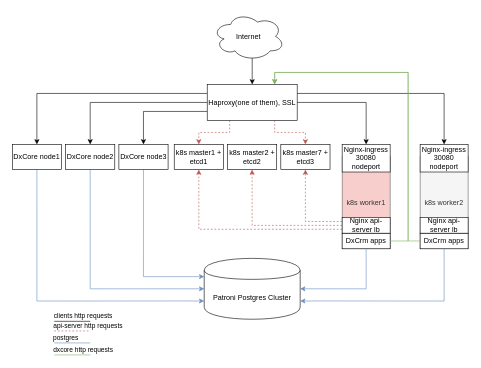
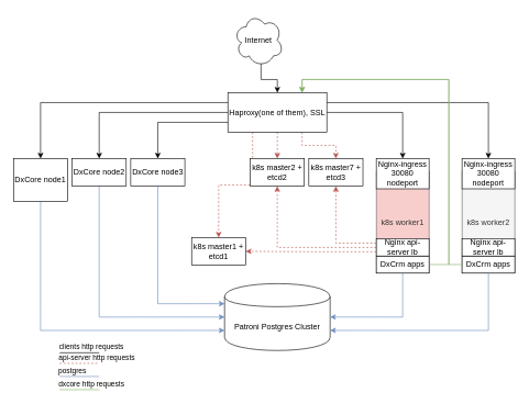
- <mxCell id="3" value="Internet" style="ellipse;shape=cloud;whiteSpace=wrap;html=1;" parent="1" vertex="1"><mxGeometry x="354" y="20" width="120" height="80" as="geometry" /></mxCell>
+ <mxCell id="3" value="Internet" style="ellipse;shape=cloud;whiteSpace=wrap;html=1;" parent="1" vertex="1"><mxGeometry x="354" y="20" width="75" height="80" as="geometry" /></mxCell>
+ <mxCell id="10" style="edgeStyle=orthogonalEdgeStyle;rounded=0;orthogonalLoop=1;jettySize=auto;html=1;exitX=0.5;exitY=1;exitDx=0;exitDy=0;fillColor=#f8cecc;strokeColor=#b85450;dashed=1;" parent="1" source="12" target="20" edge="1"><mxGeometry relative="1" as="geometry" /></mxCell>
- <mxCell id="14" value="DxCore node1" style="rounded=0;whiteSpace=wrap;html=1;" parent="1" vertex="1"><mxGeometry x="20" y="240" width="82.025" height="42" as="geometry" /></mxCell>
+ <mxCell id="14" value="DxCore node1" style="rounded=0;whiteSpace=wrap;html=1;" parent="1" vertex="1"><mxGeometry x="20" y="240" width="82.025" height="65" as="geometry" /></mxCell>
- <mxCell id="19" value="k8s master1 + etcd1" style="rounded=0;whiteSpace=wrap;html=1;" parent="1" vertex="1"><mxGeometry x="290.003" y="240" width="82.025" height="42" as="geometry" /></mxCell>
+ <mxCell id="19" value="k8s master1 + etcd1" style="rounded=0;whiteSpace=wrap;html=1;" parent="1" vertex="1"><mxGeometry x="290.003" y="360" width="82.025" height="42" as="geometry" /></mxCell>
